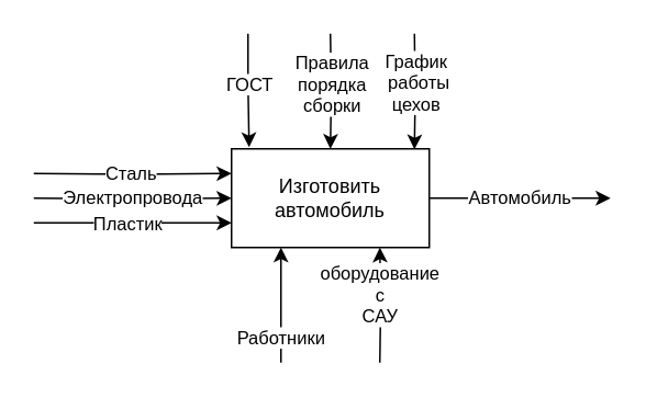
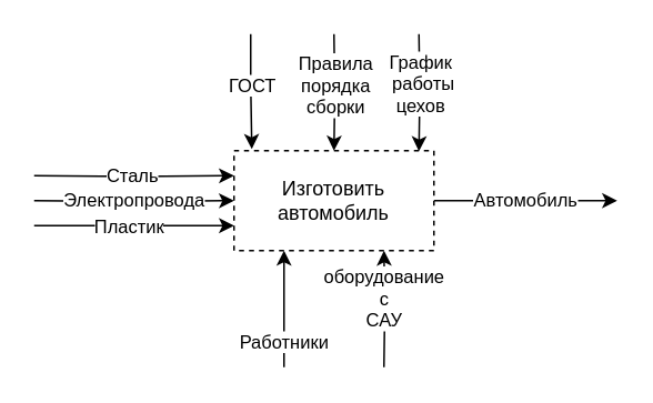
- <mxCell id="16" value="Изготовить автомобиль" style="rounded=0;whiteSpace=wrap;html=1;" vertex="1" parent="1"><mxGeometry x="140" y="90" width="120" height="60" as="geometry" /></mxCell>
+ <mxCell id="16" value="Изготовить автомобиль" style="rounded=0;whiteSpace=wrap;html=1;dashed=1;" vertex="1" parent="1"><mxGeometry x="140" y="90" width="120" height="60" as="geometry" /></mxCell>
